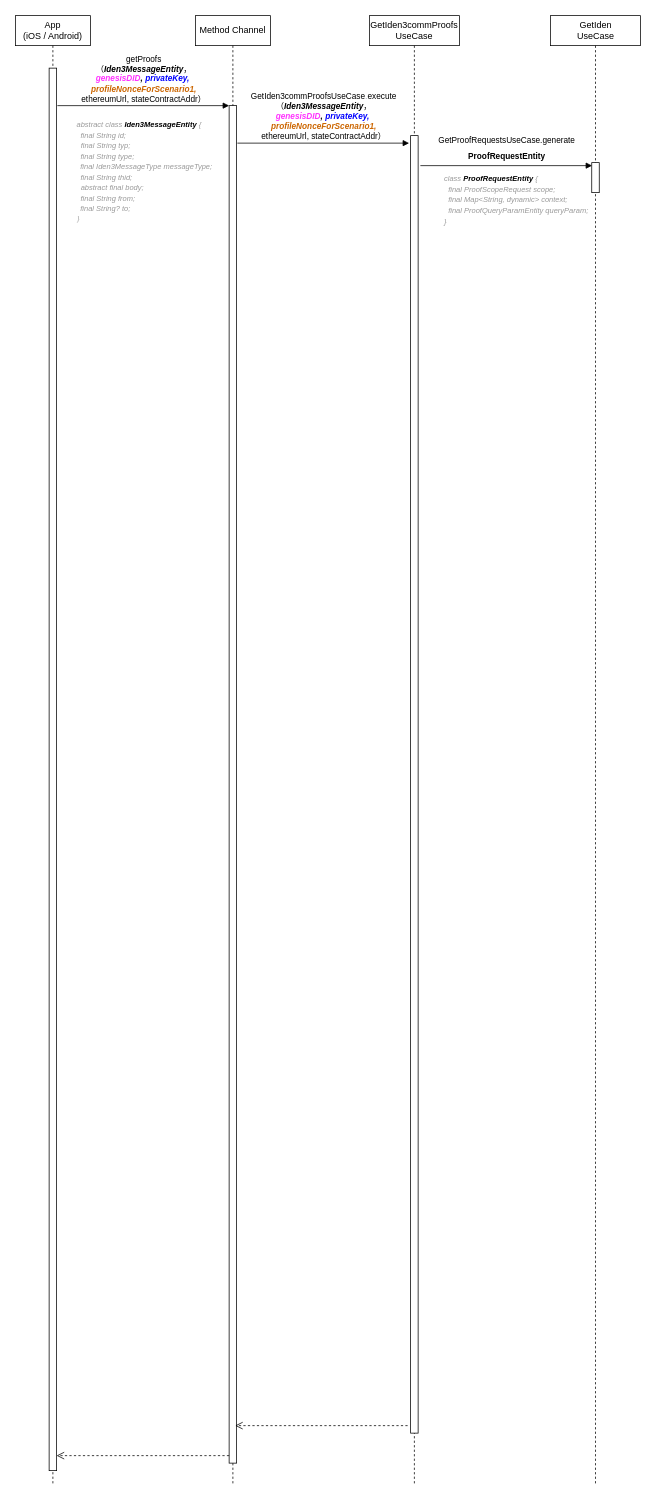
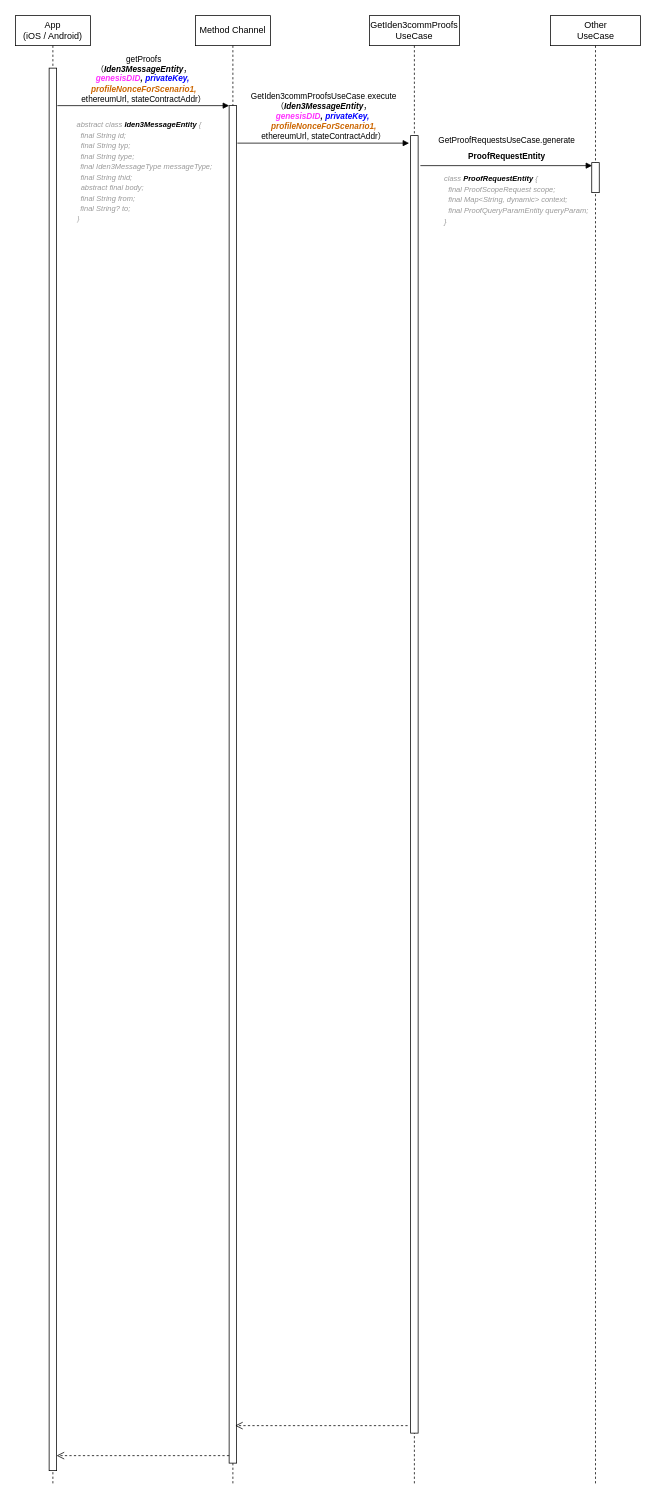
- <mxCell id="12" value="GetIden&lt;br&gt;UseCase" style="shape=umlLifeline;perimeter=lifelinePerimeter;whiteSpace=wrap;html=1;container=1;dropTarget=0;collapsible=0;recursiveResize=0;outlineConnect=0;portConstraint=eastwest;newEdgeStyle={&quot;curved&quot;:0,&quot;rounded&quot;:0};" parent="1" vertex="1"><mxGeometry x="733.5" y="20" width="120" height="1960" as="geometry" /></mxCell>
+ <mxCell id="12" value="Other&lt;br&gt;UseCase" style="shape=umlLifeline;perimeter=lifelinePerimeter;whiteSpace=wrap;html=1;container=1;dropTarget=0;collapsible=0;recursiveResize=0;outlineConnect=0;portConstraint=eastwest;newEdgeStyle={&quot;curved&quot;:0,&quot;rounded&quot;:0};" parent="1" vertex="1"><mxGeometry x="733.5" y="20" width="120" height="1960" as="geometry" /></mxCell>
